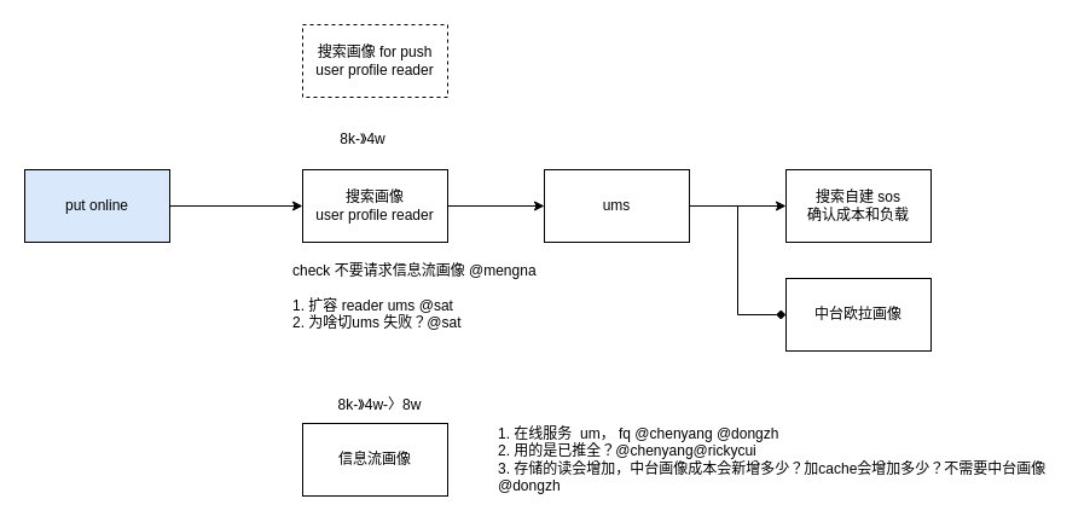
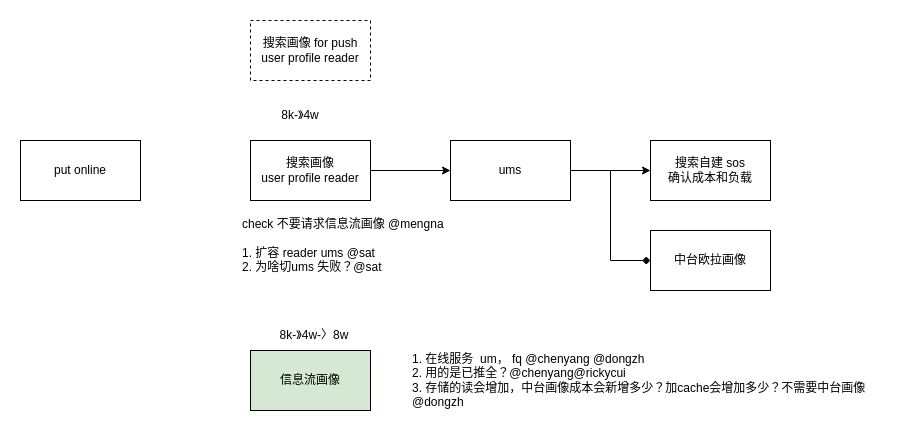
- <mxCell id="3" value="put online" style="rounded=0;whiteSpace=wrap;html=1;fillColor=#dae8fc;" vertex="1" parent="1"><mxGeometry x="20" y="140" width="120" height="60" as="geometry" /></mxCell>
+ <mxCell id="3" value="put online" style="rounded=0;whiteSpace=wrap;html=1;" vertex="1" parent="1"><mxGeometry x="20" y="140" width="120" height="60" as="geometry" /></mxCell>
- <mxCell id="2" value="" style="edgeStyle=orthogonalEdgeStyle;rounded=0;orthogonalLoop=1;jettySize=auto;html=1;" edge="1" parent="1" source="3" target="5"><mxGeometry relative="1" as="geometry" /></mxCell>
- <mxCell id="14" value="信息流画像" style="rounded=0;whiteSpace=wrap;html=1;" vertex="1" parent="1"><mxGeometry x="250" y="350" width="120" height="60" as="geometry" /></mxCell>
+ <mxCell id="14" value="信息流画像" style="rounded=0;whiteSpace=wrap;html=1;fillColor=#d5e8d4;" vertex="1" parent="1"><mxGeometry x="250" y="350" width="120" height="60" as="geometry" /></mxCell>
